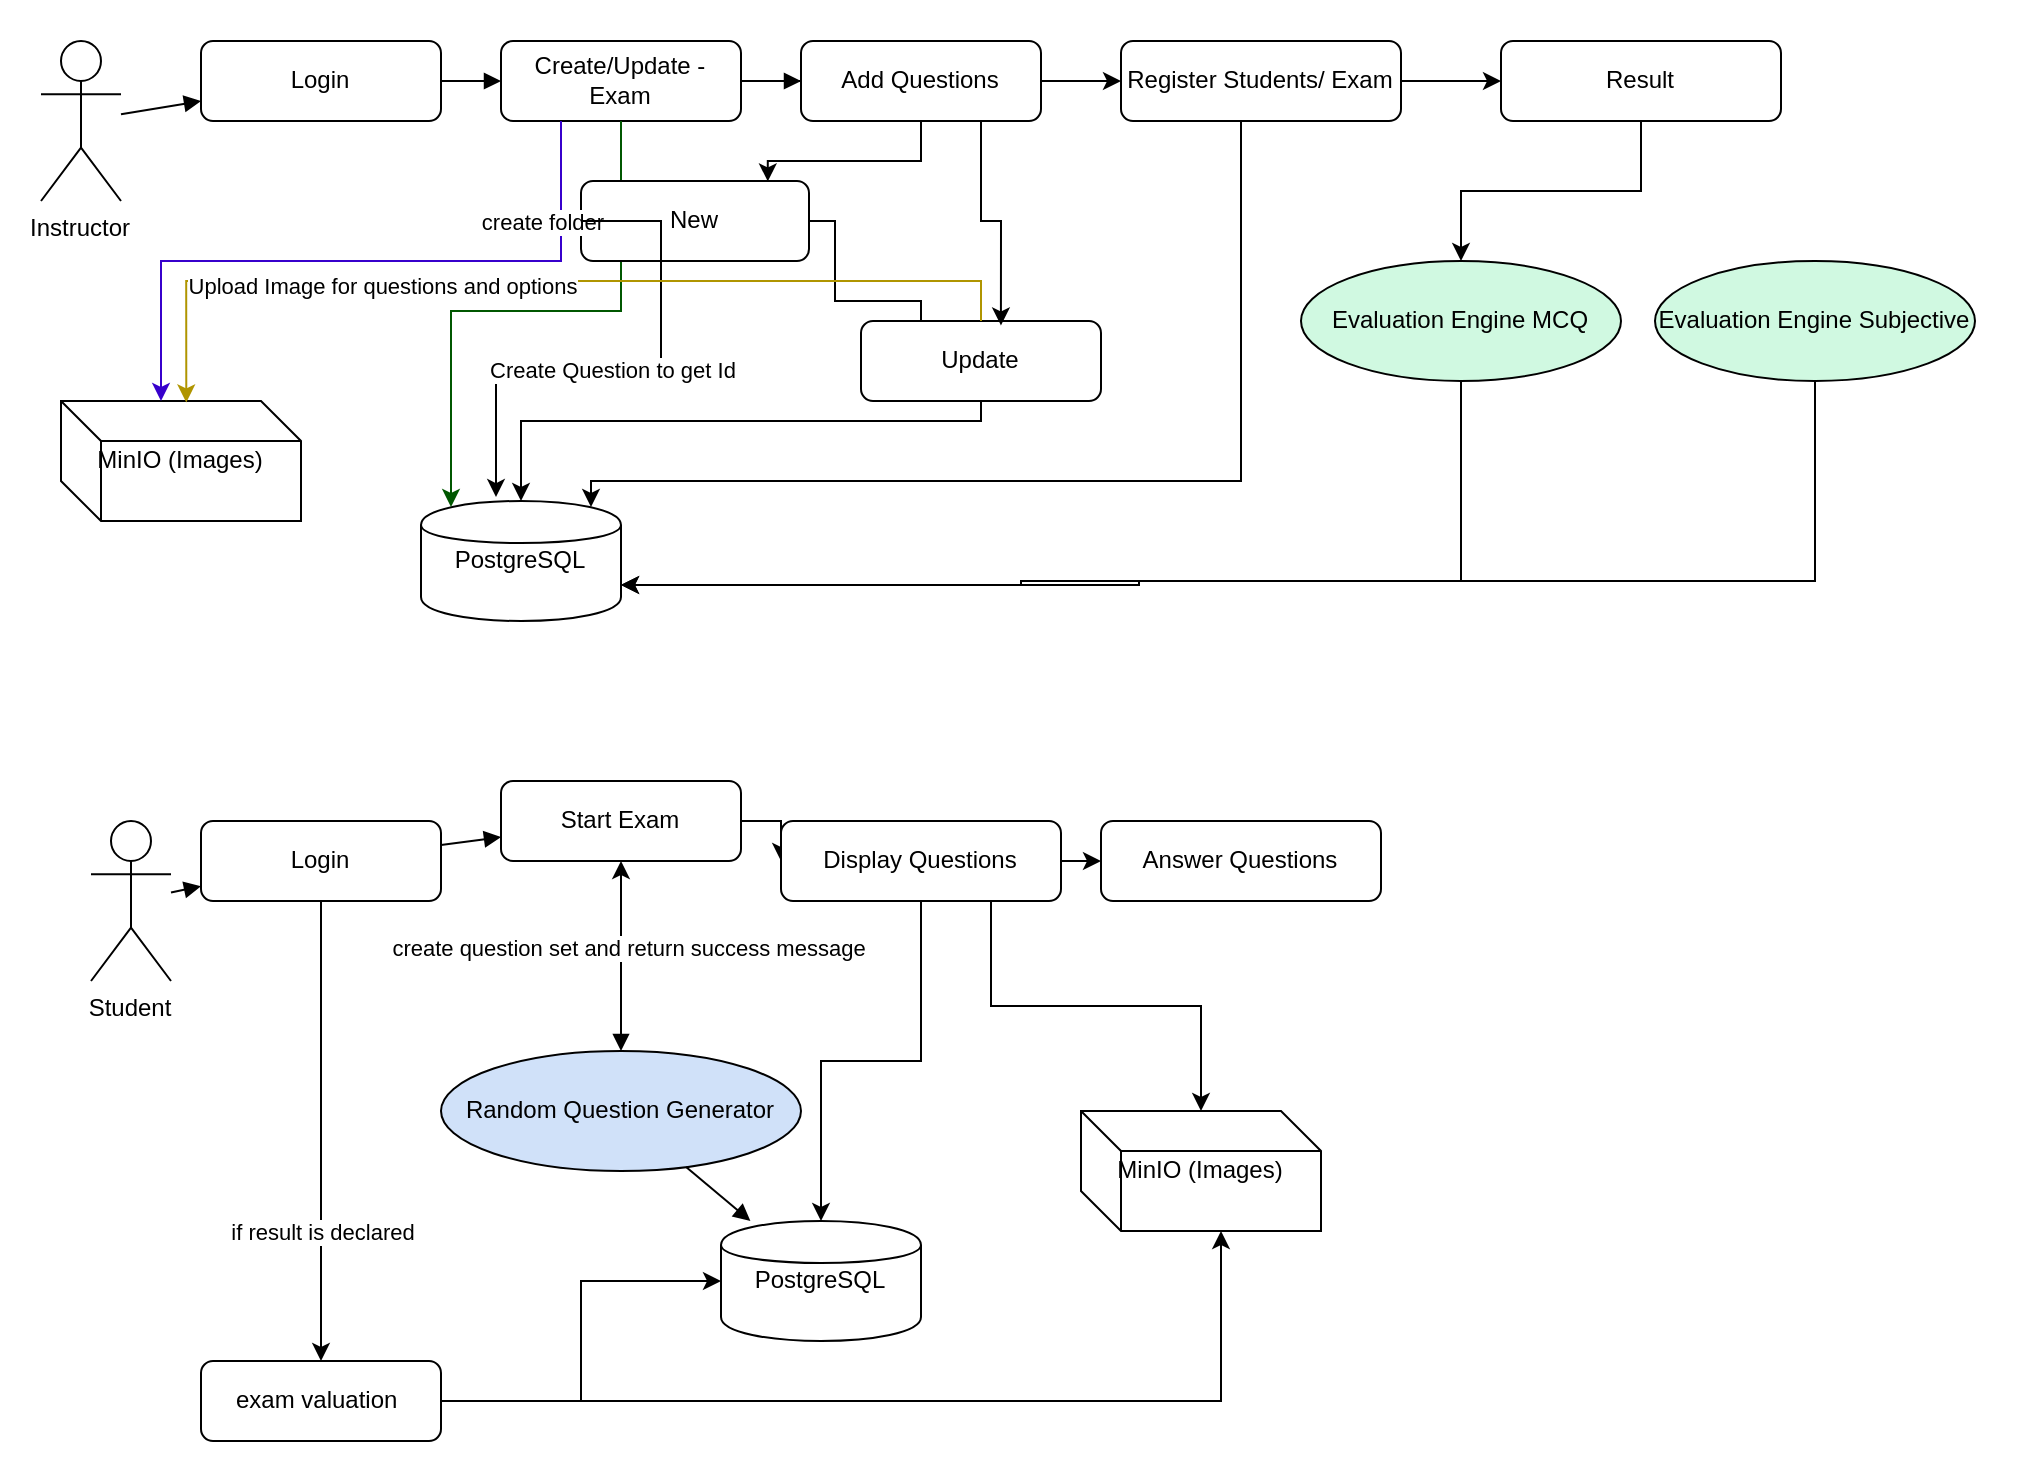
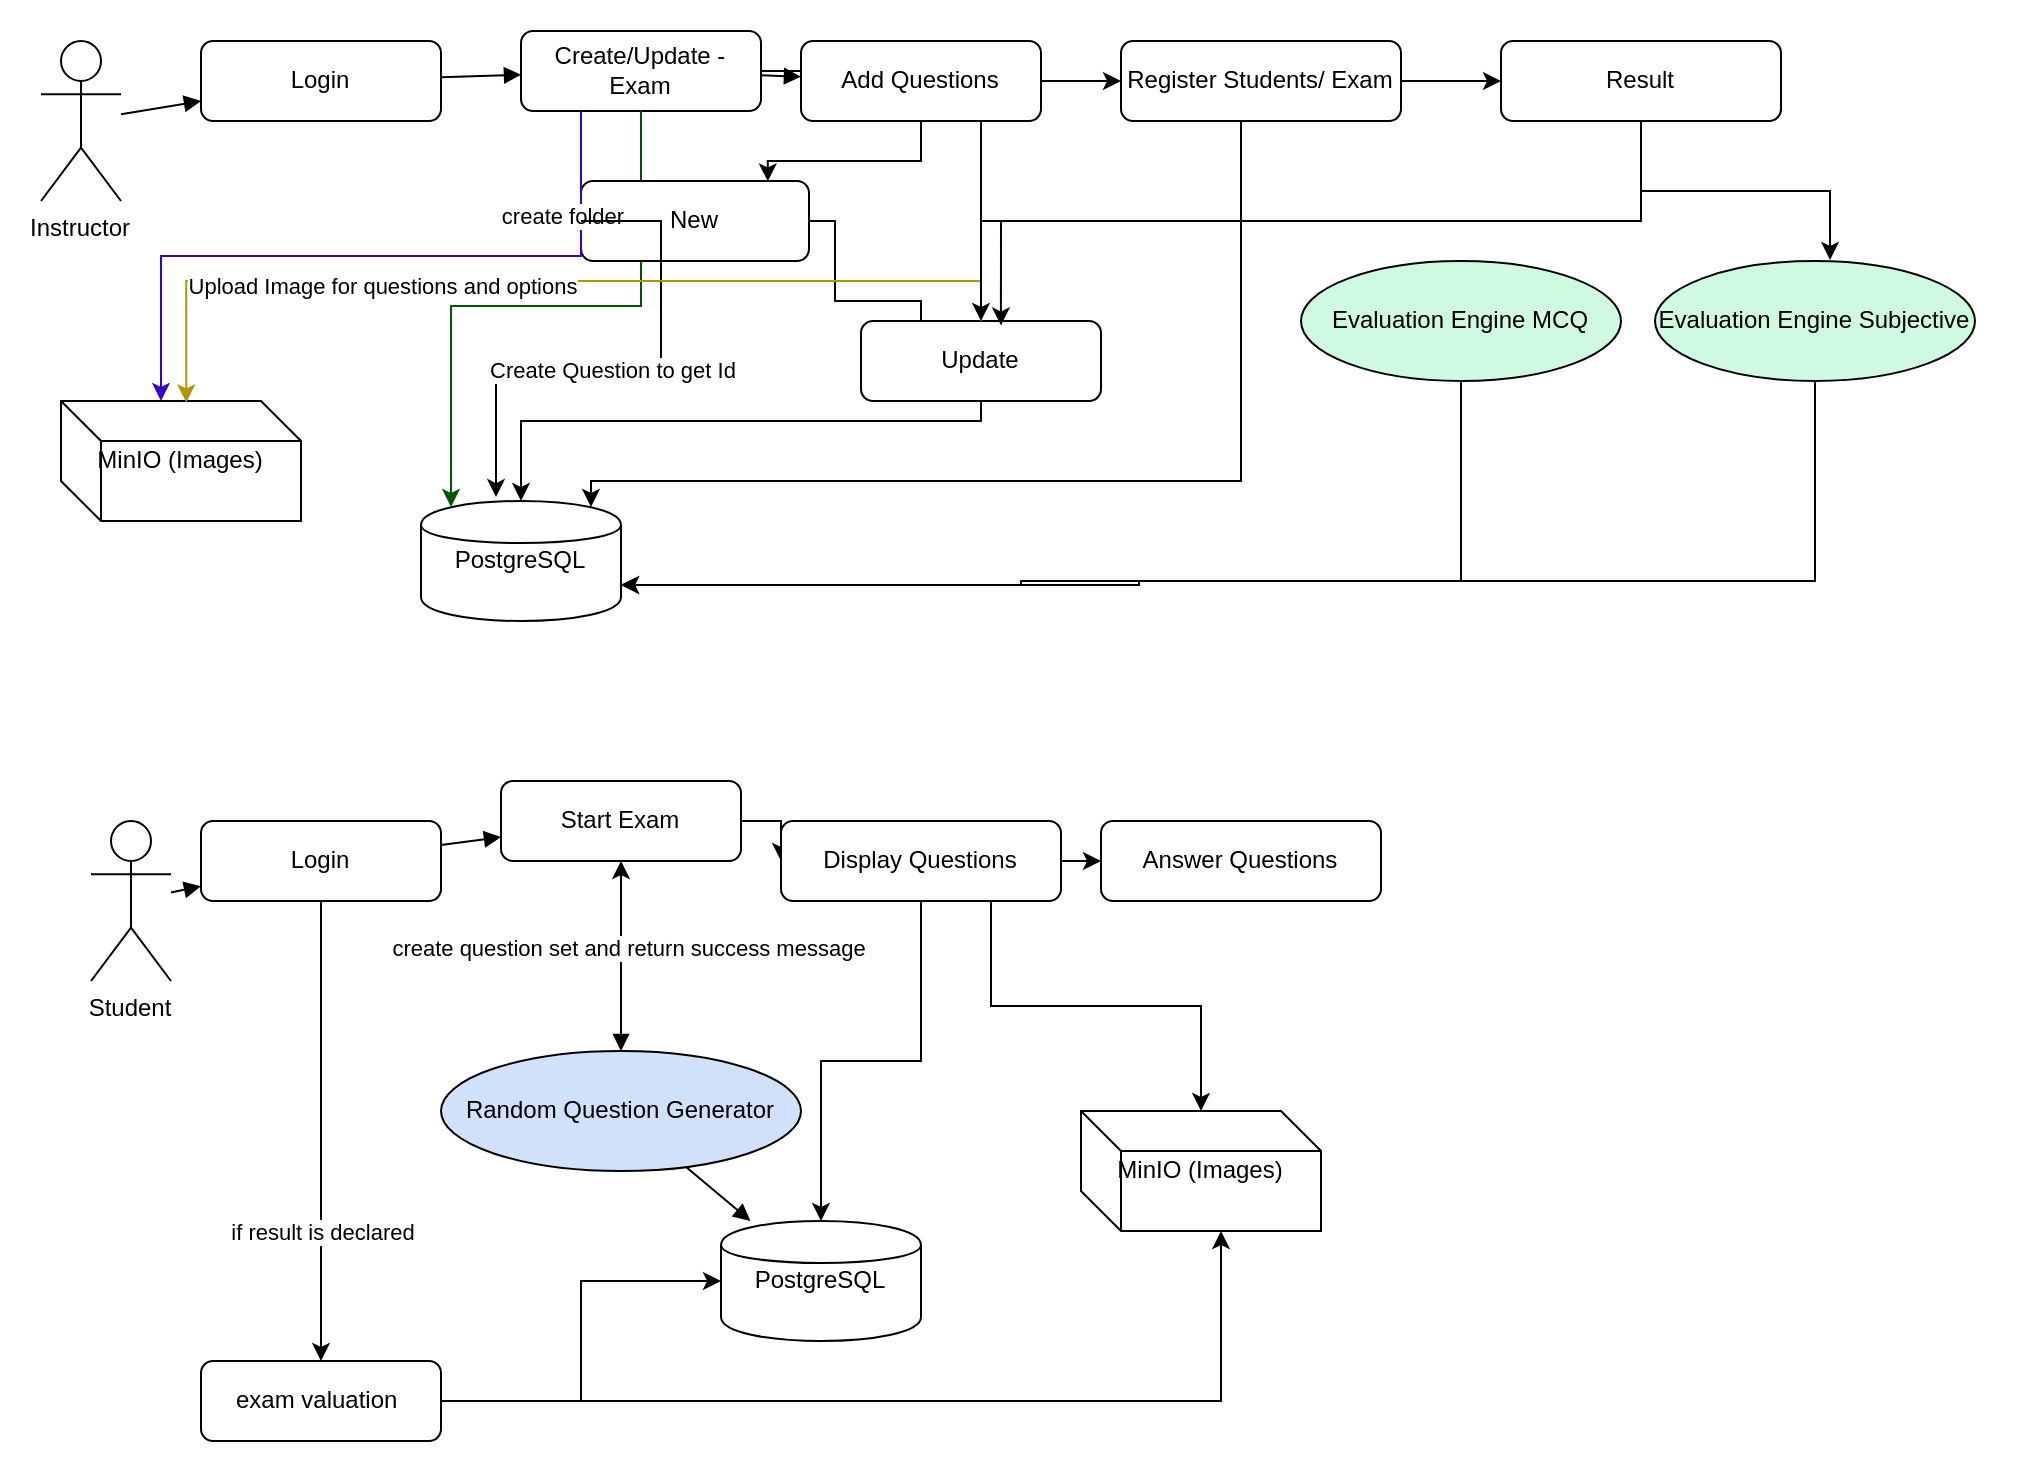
- <mxCell id="6" value="Create/Update - Exam" style="rounded=1;whiteSpace=wrap;html=1;" parent="1" vertex="1"><mxGeometry x="250" y="20" width="120" height="40" as="geometry" /></mxCell>
+ <mxCell id="6" value="Create/Update - Exam" style="rounded=1;whiteSpace=wrap;html=1;" parent="1" vertex="1"><mxGeometry x="260" y="15" width="120" height="40" as="geometry" /></mxCell>
- <mxCell id="50" style="edgeStyle=orthogonalEdgeStyle;rounded=0;orthogonalLoop=1;jettySize=auto;html=1;exitX=0.5;exitY=1;exitDx=0;exitDy=0;" edge="1" parent="1" source="51" target="49"><mxGeometry relative="1" as="geometry" /></mxCell>
+ <mxCell id="50" style="edgeStyle=orthogonalEdgeStyle;rounded=0;orthogonalLoop=1;jettySize=auto;html=1;exitX=0.5;exitY=1;exitDx=0;exitDy=0;" edge="1" parent="1" source="51" target="34"><mxGeometry relative="1" as="geometry" /></mxCell>
+ <mxCell id="54" style="edgeStyle=orthogonalEdgeStyle;rounded=0;orthogonalLoop=1;jettySize=auto;html=1;exitX=0.5;exitY=1;exitDx=0;exitDy=0;entryX=0.547;entryY=-0.009;entryDx=0;entryDy=0;entryPerimeter=0;" edge="1" parent="1" source="51" target="53"><mxGeometry relative="1" as="geometry" /></mxCell>
